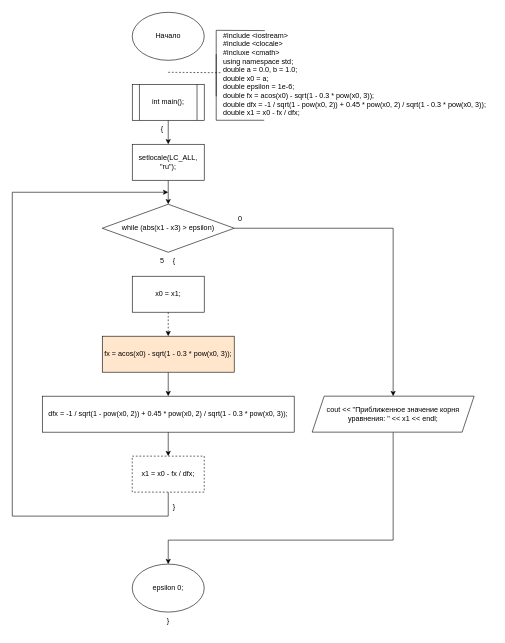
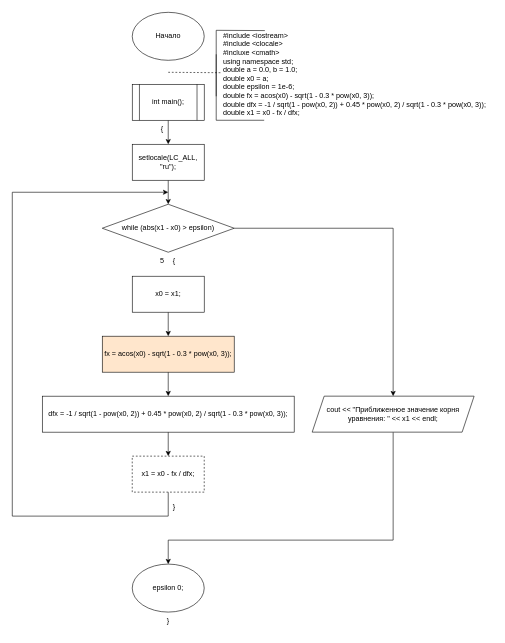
- <mxCell id="27" value="0" style="text;html=1;align=center;verticalAlign=middle;whiteSpace=wrap;rounded=0;" parent="1" vertex="1"><mxGeometry x="390" y="350" width="20" height="30" as="geometry" /></mxCell>
- <mxCell id="15" value="while (abs(x1 - x3) &amp;gt; epsilon)" style="rhombus;whiteSpace=wrap;html=1;" parent="1" vertex="1"><mxGeometry x="170" y="340" width="220" height="80" as="geometry" /></mxCell>
+ <mxCell id="15" value="while (abs(x1 - x0) &amp;gt; epsilon)" style="rhombus;whiteSpace=wrap;html=1;" parent="1" vertex="1"><mxGeometry x="170" y="340" width="220" height="80" as="geometry" /></mxCell>
- <mxCell id="16" style="edgeStyle=orthogonalEdgeStyle;rounded=0;orthogonalLoop=1;jettySize=auto;html=1;entryX=0.5;entryY=0;entryDx=0;entryDy=0;dashed=1;" parent="1" source="17" target="19" edge="1"><mxGeometry relative="1" as="geometry" /></mxCell>
+ <mxCell id="16" style="edgeStyle=orthogonalEdgeStyle;rounded=0;orthogonalLoop=1;jettySize=auto;html=1;entryX=0.5;entryY=0;entryDx=0;entryDy=0;" parent="1" source="17" target="19" edge="1"><mxGeometry relative="1" as="geometry" /></mxCell>
